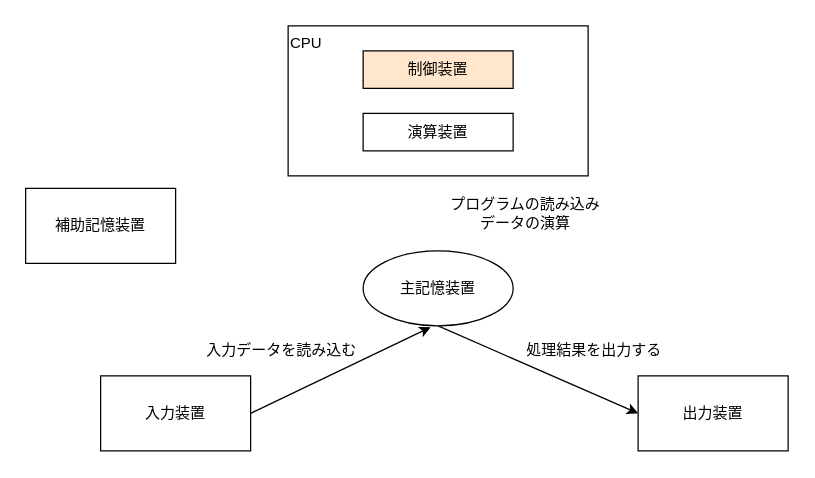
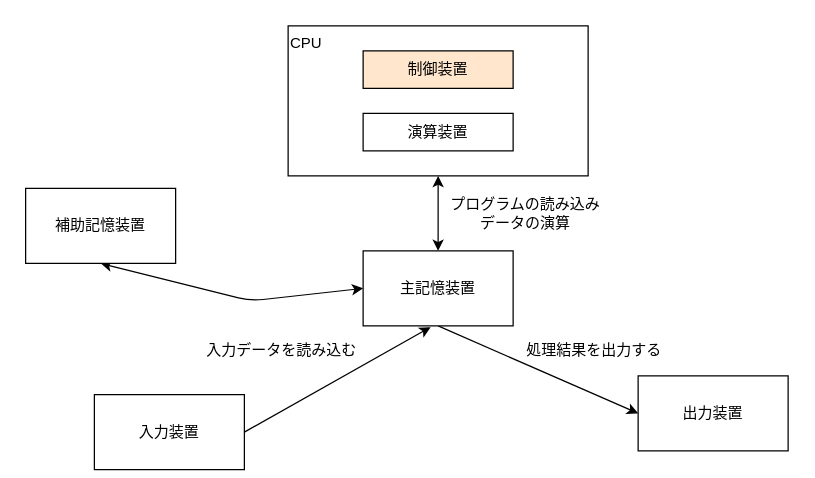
+ <mxCell id="4" style="edgeStyle=none;html=1;exitX=0.5;exitY=0;exitDx=0;exitDy=0;entryX=0.5;entryY=1;entryDx=0;entryDy=0;startArrow=classic;startFill=1;" edge="1" parent="1" source="5" target="14"><mxGeometry relative="1" as="geometry" /></mxCell>
- <mxCell id="5" value="主記憶装置" style="ellipse;whiteSpace=wrap;html=1;" vertex="1" parent="1"><mxGeometry x="290" y="200" width="120" height="60" as="geometry" /></mxCell>
+ <mxCell id="5" value="主記憶装置" style="rounded=0;whiteSpace=wrap;html=1;" vertex="1" parent="1"><mxGeometry x="290" y="200" width="120" height="60" as="geometry" /></mxCell>
+ <mxCell id="2" style="edgeStyle=none;html=1;exitX=0;exitY=0.5;exitDx=0;exitDy=0;entryX=0.5;entryY=1;entryDx=0;entryDy=0;startArrow=classic;startFill=1;" edge="1" parent="1" source="5" target="6"><mxGeometry relative="1" as="geometry"><Array as="points"><mxPoint x="200" y="240" /></Array></mxGeometry></mxCell>
- <mxCell id="8" value="入力装置" style="rounded=0;whiteSpace=wrap;html=1;" vertex="1" parent="1"><mxGeometry x="80" y="300" width="120" height="60" as="geometry" /></mxCell>
+ <mxCell id="8" value="入力装置" style="rounded=0;whiteSpace=wrap;html=1;" vertex="1" parent="1"><mxGeometry x="75" y="315" width="120" height="60" as="geometry" /></mxCell>
